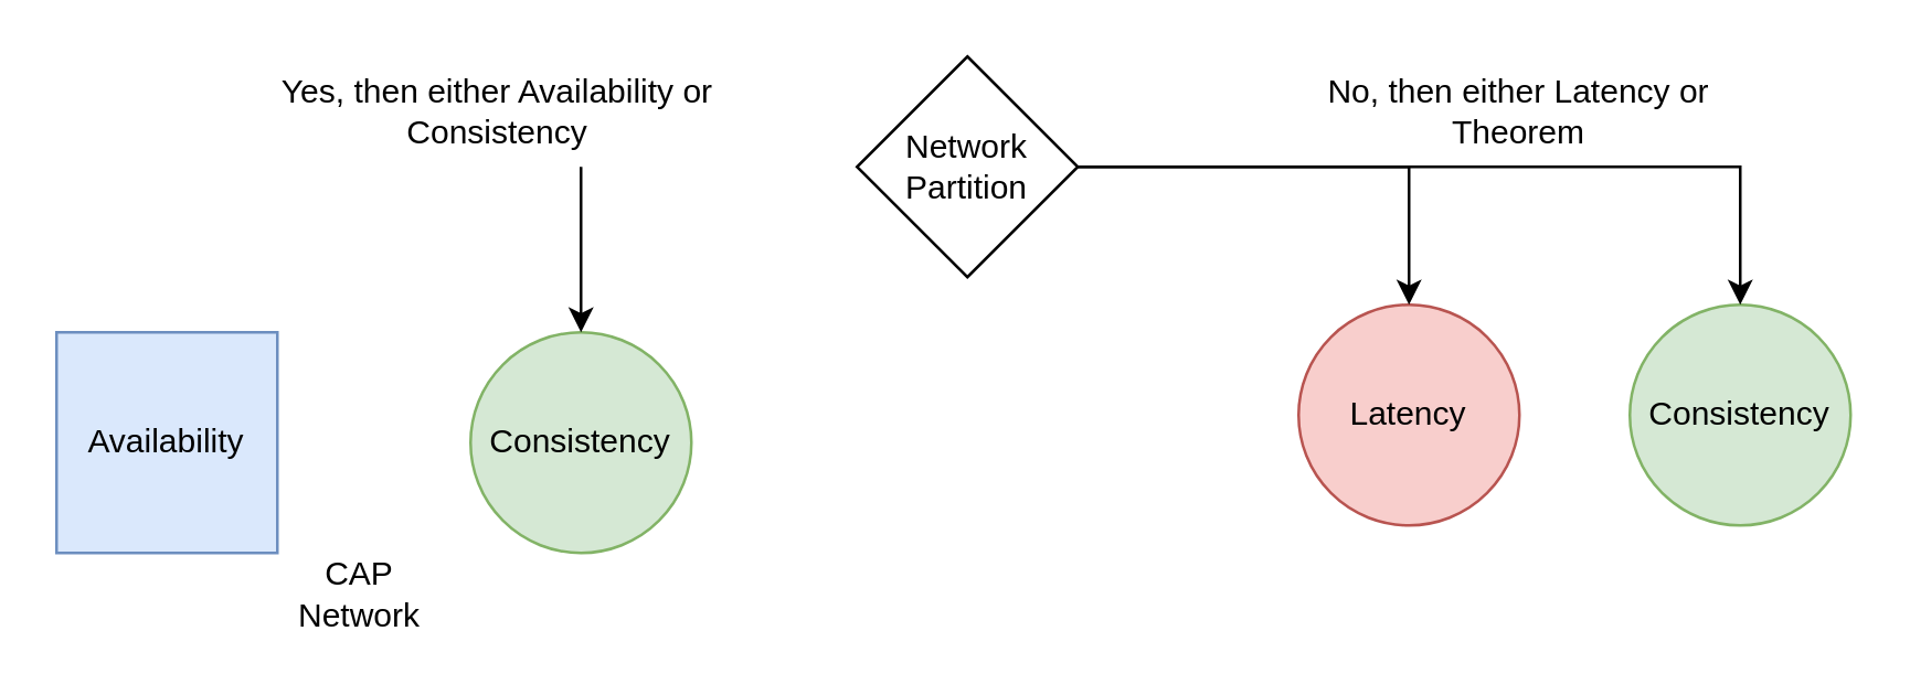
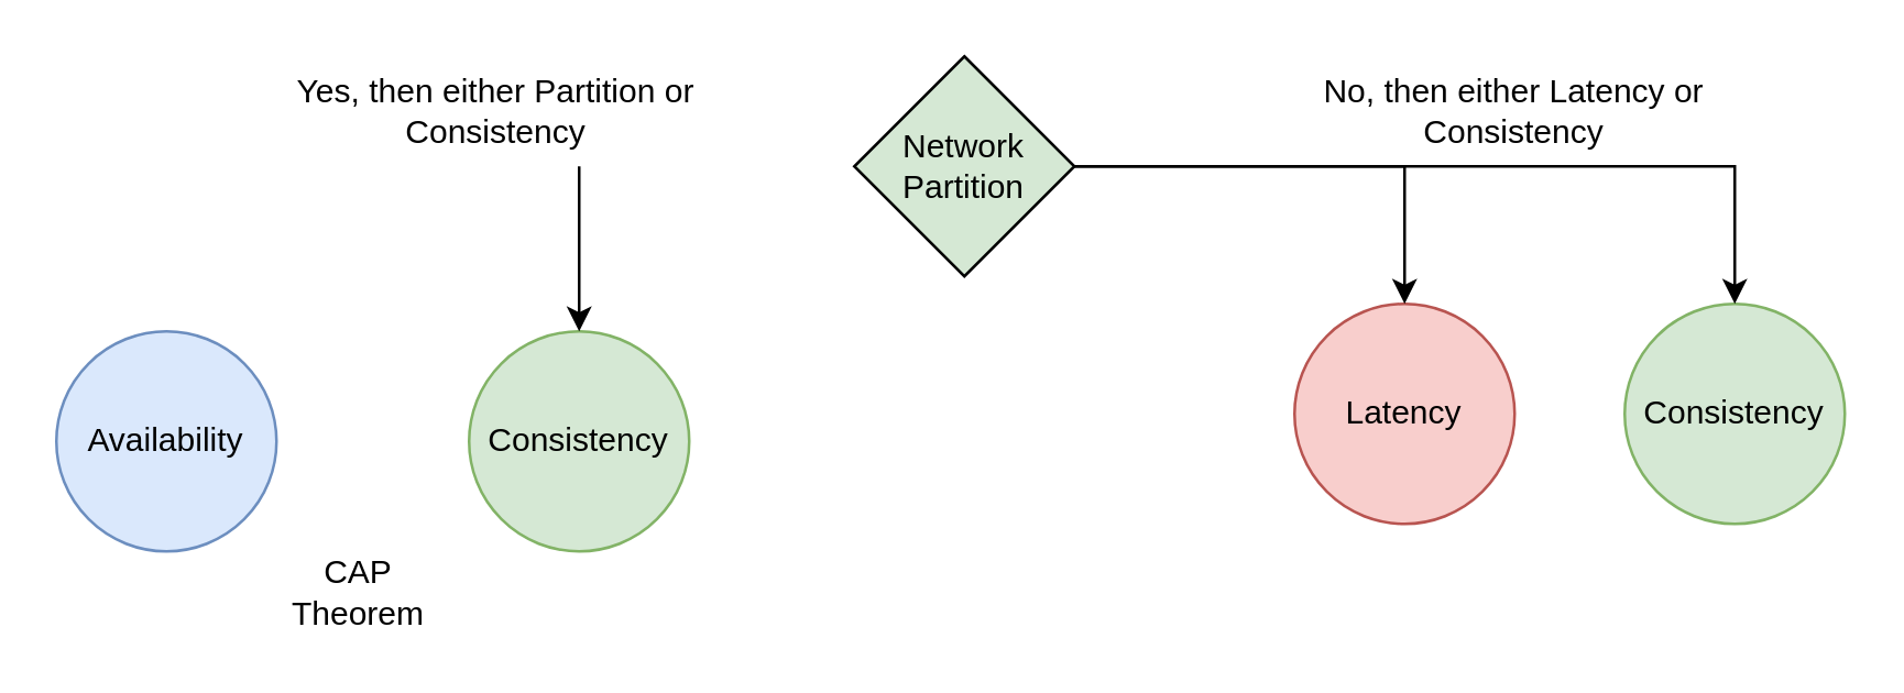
- <mxCell id="6" value="Yes, then either Availability or Consistency" style="text;html=1;strokeColor=none;fillColor=none;align=center;verticalAlign=middle;whiteSpace=wrap;rounded=0;" parent="1" vertex="1"><mxGeometry x="90" y="25" width="180" height="30" as="geometry" /></mxCell>
+ <mxCell id="6" value="Yes, then either Partition or Consistency" style="text;html=1;strokeColor=none;fillColor=none;align=center;verticalAlign=middle;whiteSpace=wrap;rounded=0;" parent="1" vertex="1"><mxGeometry x="90" y="25" width="180" height="30" as="geometry" /></mxCell>
- <mxCell id="12" value="No, then either Latency or Theorem" style="text;html=1;strokeColor=none;fillColor=none;align=center;verticalAlign=middle;whiteSpace=wrap;rounded=0;" parent="1" vertex="1"><mxGeometry x="460" y="25" width="180" height="30" as="geometry" /></mxCell>
+ <mxCell id="12" value="No, then either Latency or Consistency" style="text;html=1;strokeColor=none;fillColor=none;align=center;verticalAlign=middle;whiteSpace=wrap;rounded=0;" parent="1" vertex="1"><mxGeometry x="460" y="25" width="180" height="30" as="geometry" /></mxCell>
- <mxCell id="2" value="Network Partition" style="rhombus;whiteSpace=wrap;html=1;" parent="1" vertex="1"><mxGeometry x="310" y="20" width="80" height="80" as="geometry" /></mxCell>
+ <mxCell id="2" value="Network Partition" style="rhombus;whiteSpace=wrap;html=1;fillColor=#d5e8d4;" parent="1" vertex="1"><mxGeometry x="310" y="20" width="80" height="80" as="geometry" /></mxCell>
- <mxCell id="3" value="Availability" style="whiteSpace=wrap;html=1;aspect=fixed;fillColor=#dae8fc;strokeColor=#6c8ebf;rounded=0;" parent="1" vertex="1"><mxGeometry x="20" y="120" width="80" height="80" as="geometry" /></mxCell>
+ <mxCell id="3" value="Availability" style="ellipse;whiteSpace=wrap;html=1;aspect=fixed;fillColor=#dae8fc;strokeColor=#6c8ebf;" parent="1" vertex="1"><mxGeometry x="20" y="120" width="80" height="80" as="geometry" /></mxCell>
- <mxCell id="9" value="CAP Network" style="text;html=1;strokeColor=none;fillColor=none;align=center;verticalAlign=middle;whiteSpace=wrap;rounded=0;" parent="1" vertex="1"><mxGeometry x="100" y="200" width="60" height="30" as="geometry" /></mxCell>
+ <mxCell id="9" value="CAP Theorem" style="text;html=1;strokeColor=none;fillColor=none;align=center;verticalAlign=middle;whiteSpace=wrap;rounded=0;" parent="1" vertex="1"><mxGeometry x="100" y="200" width="60" height="30" as="geometry" /></mxCell>
